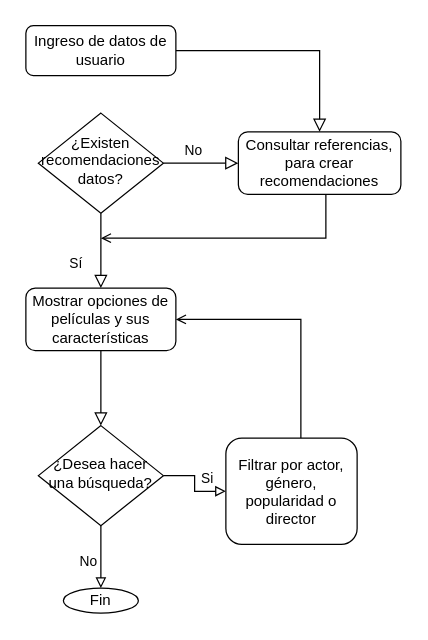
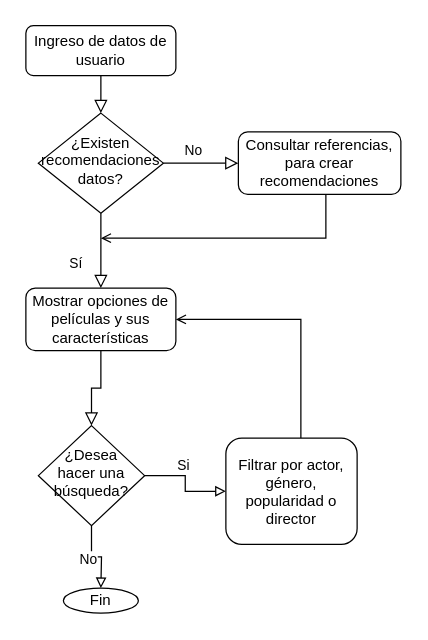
- <mxCell id="2" value="" style="rounded=0;html=1;jettySize=auto;orthogonalLoop=1;fontSize=11;endArrow=block;endFill=0;endSize=8;strokeWidth=1;shadow=0;labelBackgroundColor=none;edgeStyle=orthogonalEdgeStyle;" parent="1" source="3" target="8" edge="1"><mxGeometry relative="1" as="geometry" /></mxCell>
+ <mxCell id="2" value="" style="rounded=0;html=1;jettySize=auto;orthogonalLoop=1;fontSize=11;endArrow=block;endFill=0;endSize=8;strokeWidth=1;shadow=0;labelBackgroundColor=none;edgeStyle=orthogonalEdgeStyle;" parent="1" source="3" target="6" edge="1"><mxGeometry relative="1" as="geometry" /></mxCell>
- <mxCell id="13" value="¿Desea hacer una búsqueda?" style="rhombus;whiteSpace=wrap;html=1;shadow=0;fontFamily=Helvetica;fontSize=12;align=center;strokeWidth=1;spacing=6;spacingTop=-4;" vertex="1" parent="1"><mxGeometry x="30" y="340" width="100" height="80" as="geometry" /></mxCell>
+ <mxCell id="13" value="¿Desea hacer una búsqueda?" style="rhombus;whiteSpace=wrap;html=1;shadow=0;fontFamily=Helvetica;fontSize=12;align=center;strokeWidth=1;spacing=6;spacingTop=-4;" vertex="1" parent="1"><mxGeometry x="30" y="340" width="85" height="80" as="geometry" /></mxCell>
